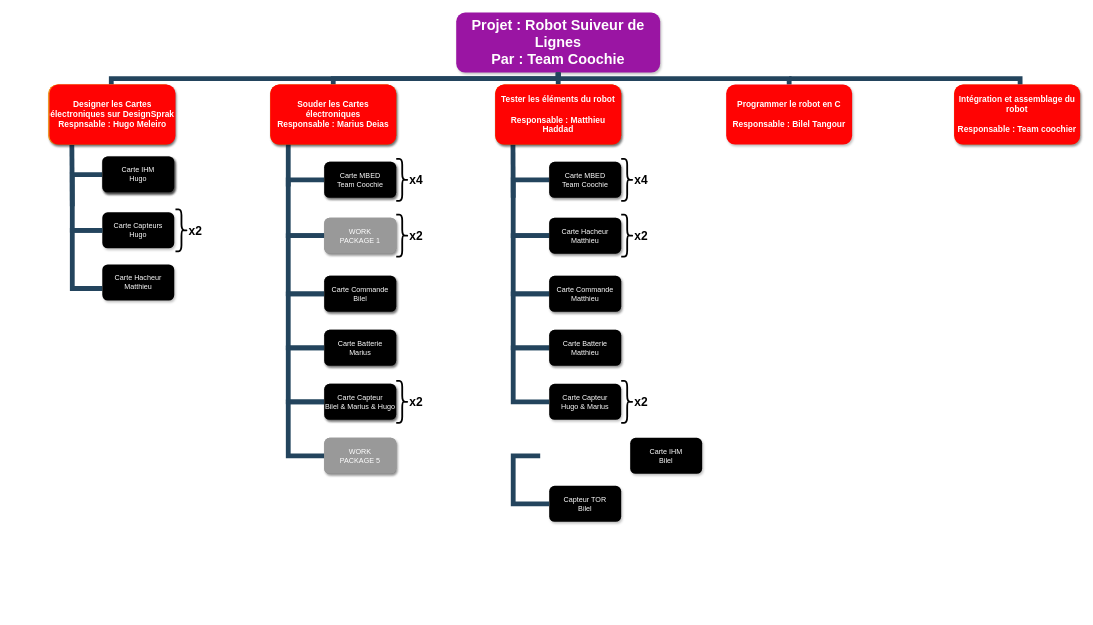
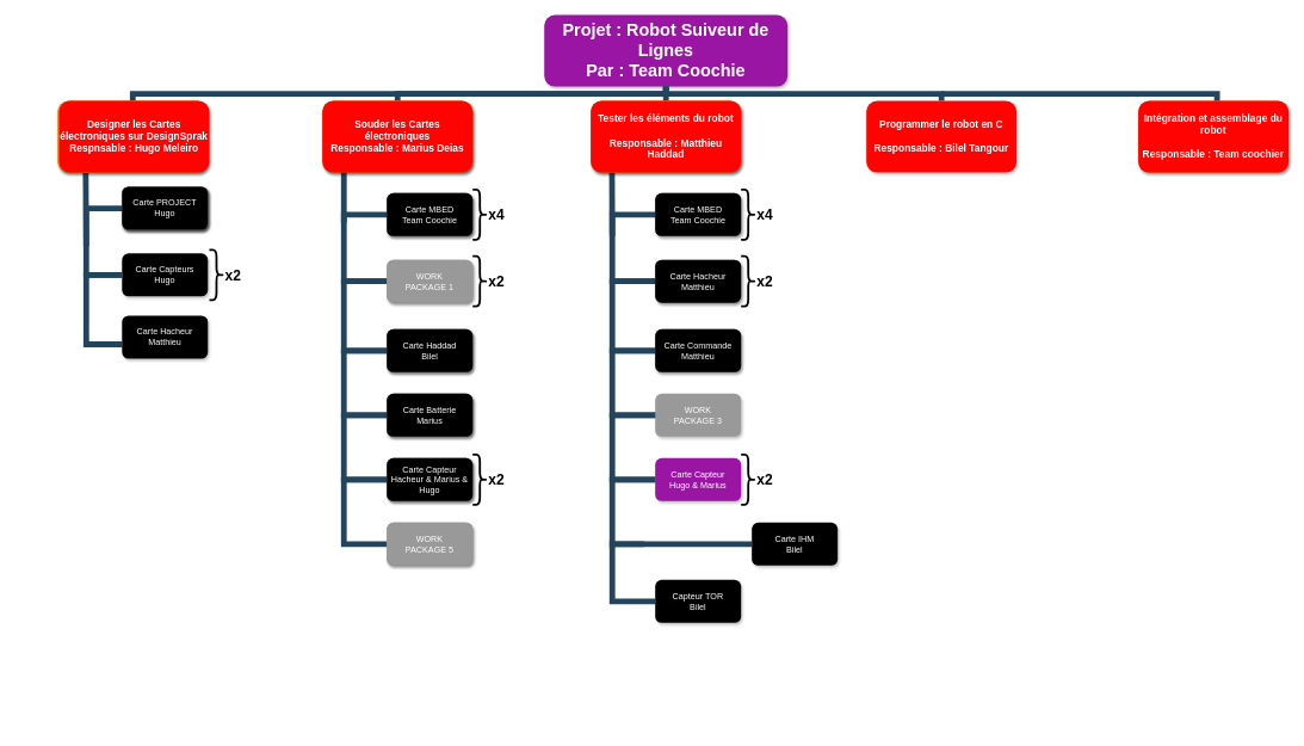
- <mxCell id="60" value="Carte IHM&#10;Hugo" style="whiteSpace=wrap;rounded=1;fillColor=#000000;strokeColor=none;shadow=1;fontColor=#FFFFFF;fontStyle=0" parent="1" vertex="1"><mxGeometry x="170" y="260" width="120" height="60" as="geometry" /></mxCell>
+ <mxCell id="60" value="Carte PROJECT&#10;Hugo" style="whiteSpace=wrap;rounded=1;fillColor=#000000;strokeColor=none;shadow=1;fontColor=#FFFFFF;fontStyle=0" parent="1" vertex="1"><mxGeometry x="170" y="260" width="120" height="60" as="geometry" /></mxCell>
- <mxCell id="62" value="Carte Commande&#10;Bilel" style="whiteSpace=wrap;rounded=1;fillColor=#000000;strokeColor=none;shadow=1;fontColor=#FFFFFF;fontStyle=0" parent="1" vertex="1"><mxGeometry x="540" y="458.9" width="120" height="60" as="geometry" /></mxCell>
+ <mxCell id="62" value="Carte Haddad&#10;Bilel" style="whiteSpace=wrap;rounded=1;fillColor=#000000;strokeColor=none;shadow=1;fontColor=#FFFFFF;fontStyle=0" parent="1" vertex="1"><mxGeometry x="540" y="458.9" width="120" height="60" as="geometry" /></mxCell>
- <mxCell id="69" value="Carte Batterie&#10;Matthieu" style="whiteSpace=wrap;rounded=1;fillColor=#000000;strokeColor=none;shadow=1;fontColor=#FFFFFF;fontStyle=0" parent="1" vertex="1"><mxGeometry x="915" y="548.9" width="120" height="60" as="geometry" /></mxCell>
- <mxCell id="65" value="Carte Capteur&#10;Bilel &amp; Marius &amp; Hugo" style="whiteSpace=wrap;rounded=1;fillColor=#000000;strokeColor=none;shadow=1;fontColor=#FFFFFF;fontStyle=0" parent="1" vertex="1"><mxGeometry x="540" y="638.9" width="120" height="60" as="geometry" /></mxCell>
+ <mxCell id="65" value="Carte Capteur&#10;Hacheur &amp; Marius &amp; Hugo" style="whiteSpace=wrap;rounded=1;fillColor=#000000;strokeColor=none;shadow=1;fontColor=#FFFFFF;fontStyle=0" parent="1" vertex="1"><mxGeometry x="540" y="638.9" width="120" height="60" as="geometry" /></mxCell>
- <mxCell id="29" value="Carte Capteur&#10;Hugo &amp; Marius" style="whiteSpace=wrap;rounded=1;fillColor=#000000;strokeColor=none;shadow=1;fontColor=#FFFFFF;fontStyle=0" parent="1" vertex="1"><mxGeometry x="915" y="638.9" width="120" height="60" as="geometry" /></mxCell>
+ <mxCell id="29" value="Carte Capteur&#10;Hugo &amp; Marius" style="whiteSpace=wrap;rounded=1;fillColor=#9a15a3;strokeColor=none;shadow=1;fontColor=#FFFFFF;fontStyle=0;" parent="1" vertex="1"><mxGeometry x="915" y="638.9" width="120" height="60" as="geometry" /></mxCell>
+ <mxCell id="36" value="" style="edgeStyle=elbowEdgeStyle;elbow=horizontal;rounded=0;fontColor=#000000;endArrow=none;endFill=0;strokeWidth=8;strokeColor=#23445D;exitX=0;exitY=0.5;exitDx=0;exitDy=0;entryX=0;entryY=0.5;entryDx=0;entryDy=0;" parent="1" source="29" target="30" edge="1"><mxGeometry width="100" height="100" relative="1" as="geometry"><mxPoint x="805" y="708.9" as="sourcePoint" /><mxPoint x="815" y="848.9" as="targetPoint" /><Array as="points"><mxPoint x="855" y="738.9" /><mxPoint x="795" y="888.9" /></Array></mxGeometry></mxCell>
